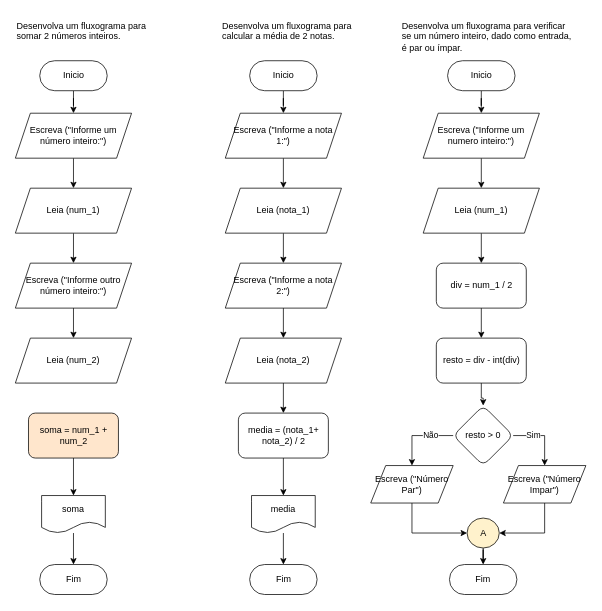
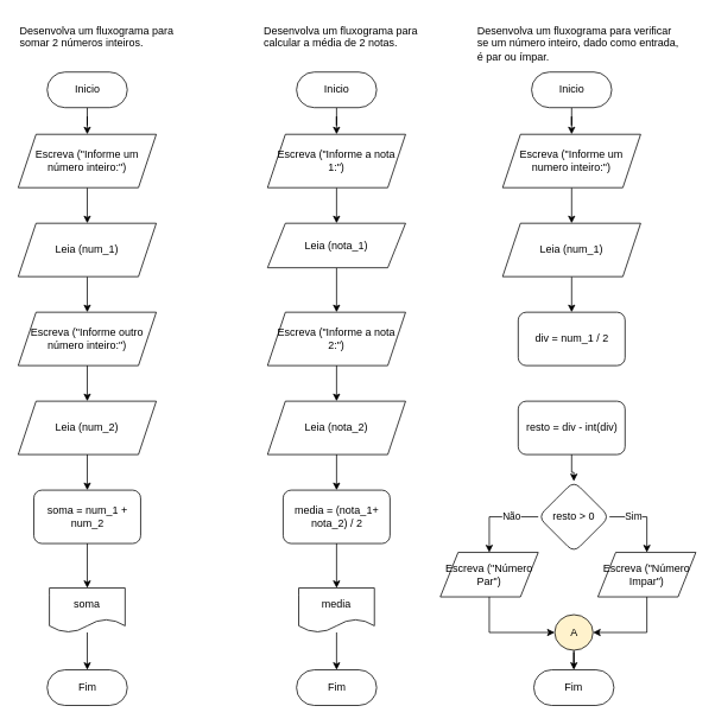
- <mxCell id="27" value="Leia (nota_1)" style="shape=parallelogram;perimeter=parallelogramPerimeter;whiteSpace=wrap;html=1;fixedSize=1;" parent="1" vertex="1"><mxGeometry x="300" y="250" width="155" height="60" as="geometry" /></mxCell>
+ <mxCell id="27" value="Leia (nota_1)" style="shape=parallelogram;perimeter=parallelogramPerimeter;whiteSpace=wrap;html=1;fixedSize=1;" parent="1" vertex="1"><mxGeometry x="300" y="250" width="155" height="50" as="geometry" /></mxCell>
- <mxCell id="42" value="" style="edgeStyle=orthogonalEdgeStyle;rounded=0;orthogonalLoop=1;jettySize=auto;html=1;" parent="1" source="43" target="45" edge="1"><mxGeometry relative="1" as="geometry" /></mxCell>
+ <mxCell id="13" value="" style="edgeStyle=orthogonalEdgeStyle;rounded=0;orthogonalLoop=1;jettySize=auto;html=1;" parent="1" source="14" target="16" edge="1"><mxGeometry relative="1" as="geometry" /></mxCell>
- <mxCell id="16" value="soma = num_1 + num_2" style="rounded=1;whiteSpace=wrap;html=1;fillColor=#ffe6cc;" parent="1" vertex="1"><mxGeometry x="37.5" y="550" width="120" height="60" as="geometry" /></mxCell>
+ <mxCell id="16" value="soma = num_1 + num_2" style="rounded=1;whiteSpace=wrap;html=1;" parent="1" vertex="1"><mxGeometry x="37.5" y="550" width="120" height="60" as="geometry" /></mxCell>
